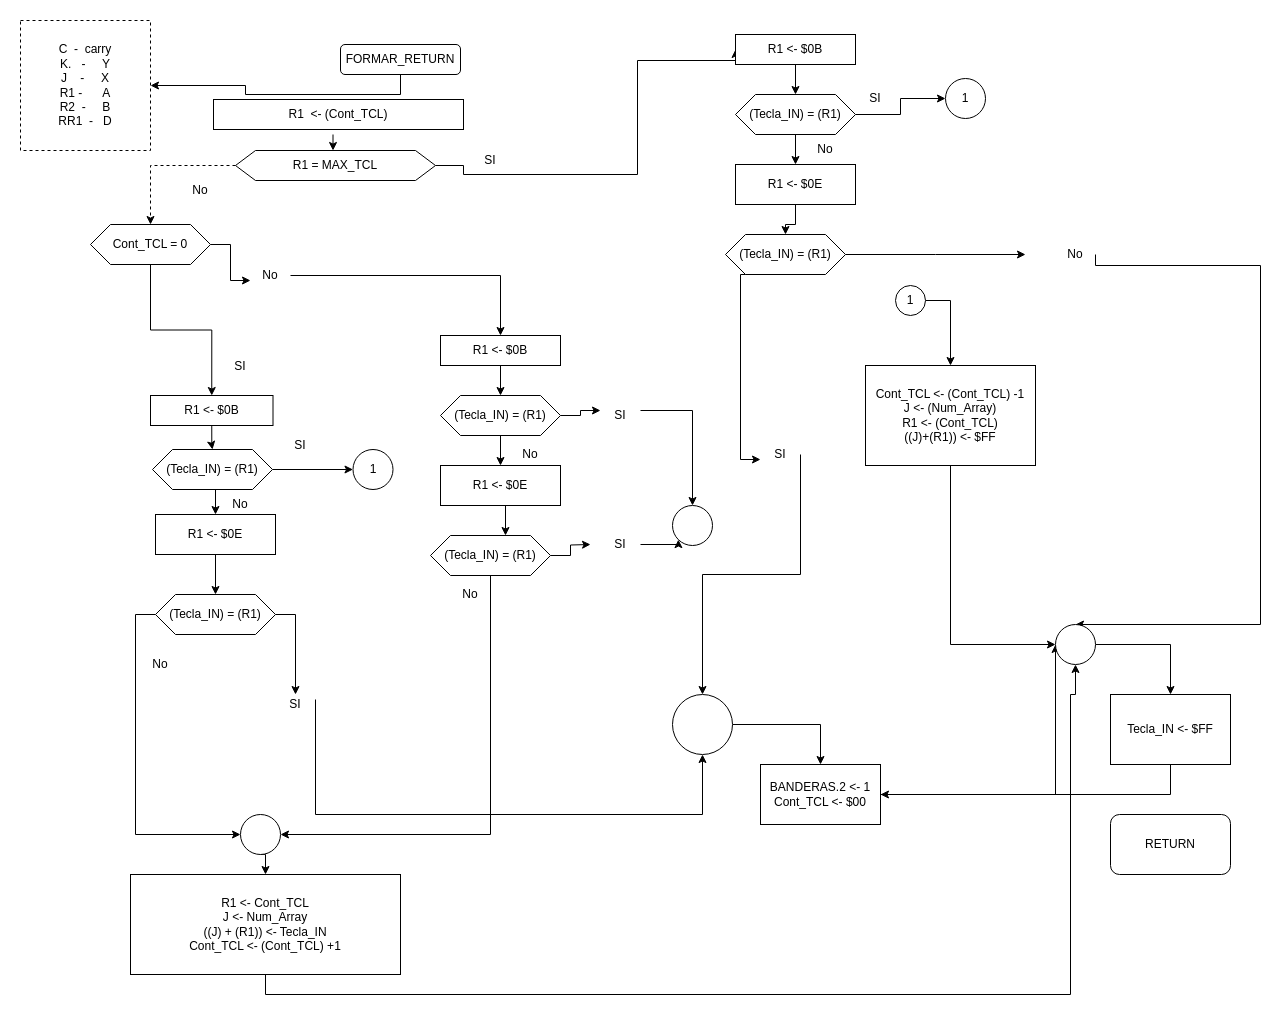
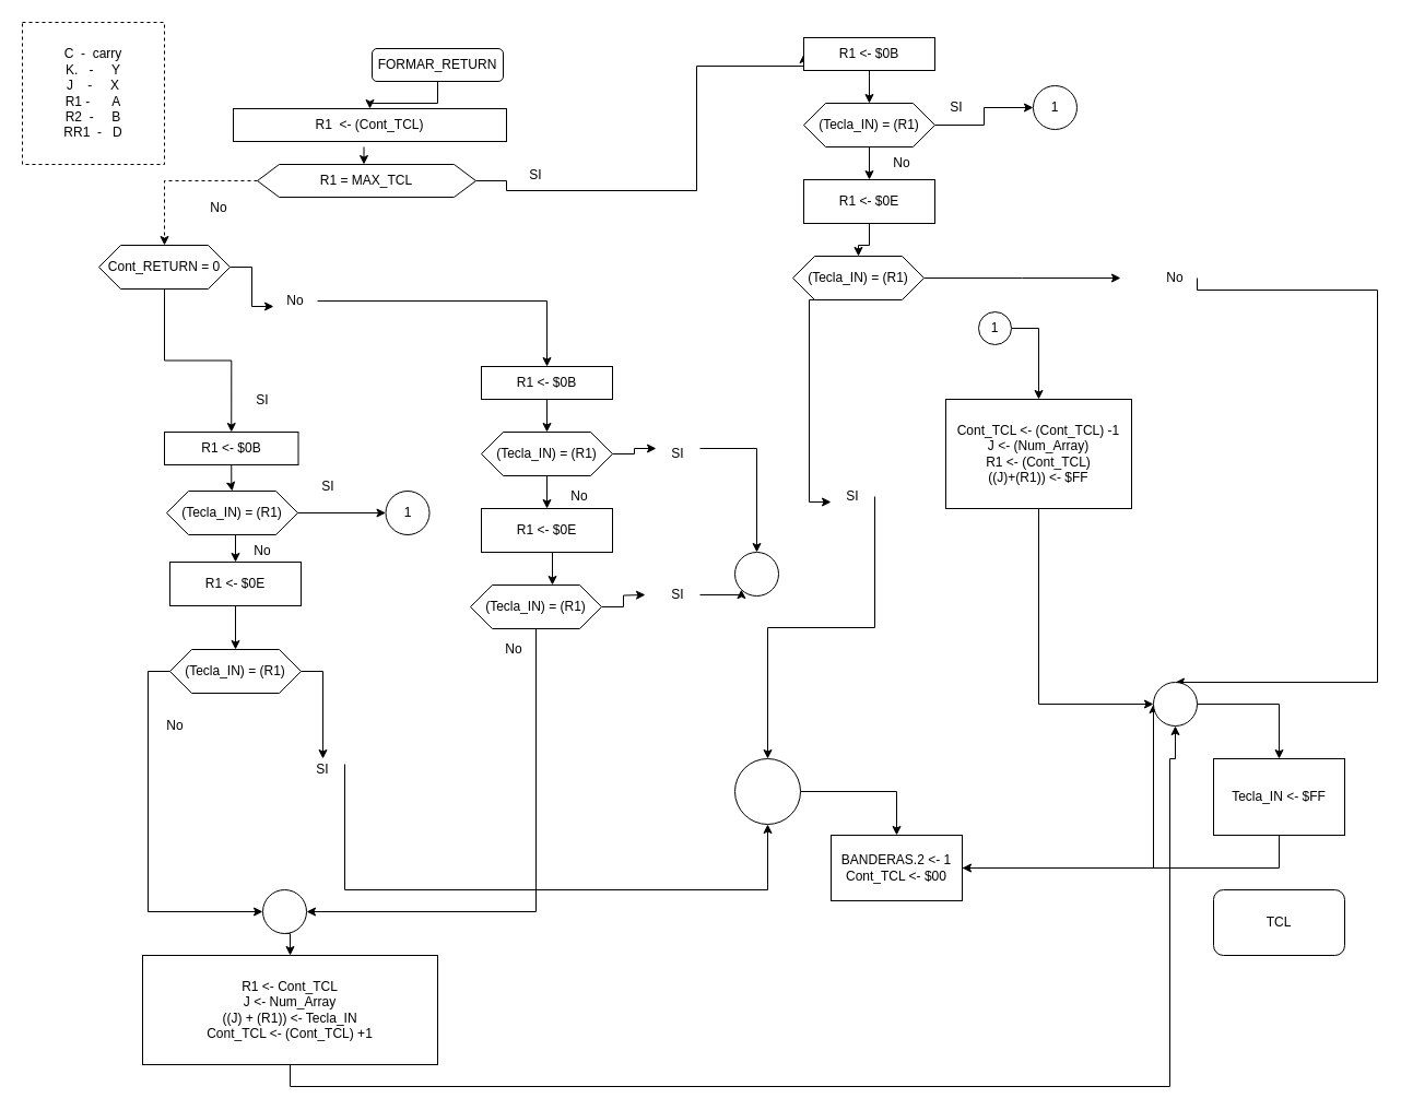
- <mxCell id="2" style="edgeStyle=orthogonalEdgeStyle;rounded=0;orthogonalLoop=1;jettySize=auto;html=1;exitX=0.5;exitY=1;exitDx=0;exitDy=0;" parent="1" source="3" target="4" edge="1"><mxGeometry relative="1" as="geometry" /></mxCell>
+ <mxCell id="2" style="edgeStyle=orthogonalEdgeStyle;rounded=0;orthogonalLoop=1;jettySize=auto;html=1;exitX=0.5;exitY=1;exitDx=0;exitDy=0;" parent="1" source="3" target="7" edge="1"><mxGeometry relative="1" as="geometry" /></mxCell>
- <mxCell id="23" value="Cont_TCL = 0" style="shape=hexagon;perimeter=hexagonPerimeter2;whiteSpace=wrap;html=1;fixedSize=1;" parent="1" vertex="1"><mxGeometry x="90" y="224" width="120" height="40" as="geometry" /></mxCell>
+ <mxCell id="23" value="Cont_RETURN = 0" style="shape=hexagon;perimeter=hexagonPerimeter2;whiteSpace=wrap;html=1;fixedSize=1;" parent="1" vertex="1"><mxGeometry x="90" y="224" width="120" height="40" as="geometry" /></mxCell>
- <mxCell id="75" value="RETURN" style="rounded=1;whiteSpace=wrap;html=1;" parent="1" vertex="1"><mxGeometry x="1110" y="814" width="120" height="60" as="geometry" /></mxCell>
+ <mxCell id="75" value="TCL" style="rounded=1;whiteSpace=wrap;html=1;" parent="1" vertex="1"><mxGeometry x="1110" y="814" width="120" height="60" as="geometry" /></mxCell>
